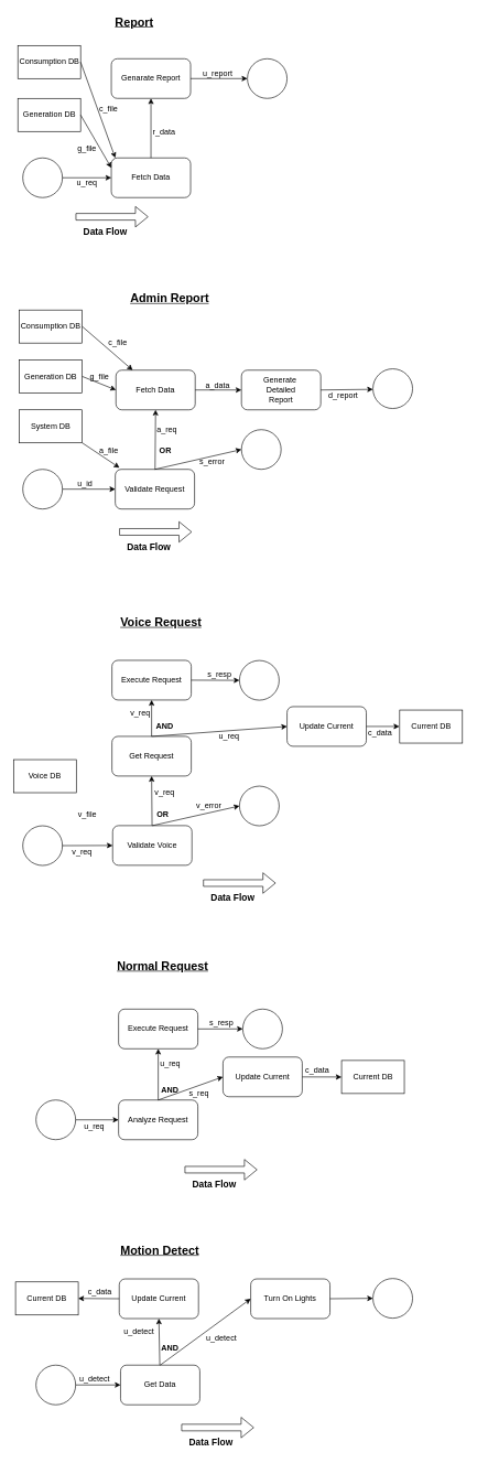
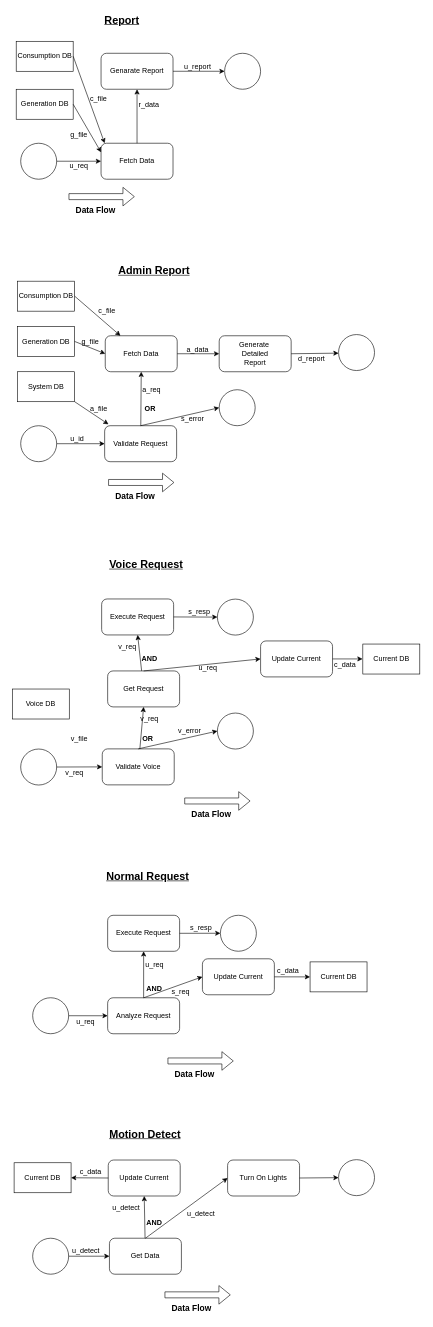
- <mxCell id="14" value="r_data" style="text;html=1;resizable=0;points=[];autosize=1;align=left;verticalAlign=top;spacingTop=-4;" parent="1" vertex="1"><mxGeometry x="229" y="189" width="50" height="20" as="geometry" /></mxCell>
+ <mxCell id="14" value="r_data" style="text;html=1;resizable=0;points=[];autosize=1;align=left;verticalAlign=top;spacingTop=-4;" parent="1" vertex="1"><mxGeometry x="229" y="164" width="50" height="20" as="geometry" /></mxCell>
- <mxCell id="57" value="Get Request" style="rounded=1;whiteSpace=wrap;html=1;" parent="1" vertex="1"><mxGeometry x="169" y="1112.882" width="120" height="60" as="geometry" /></mxCell>
+ <mxCell id="57" value="Get Request" style="rounded=1;whiteSpace=wrap;html=1;" parent="1" vertex="1"><mxGeometry x="179" y="1117.882" width="120" height="60" as="geometry" /></mxCell>
